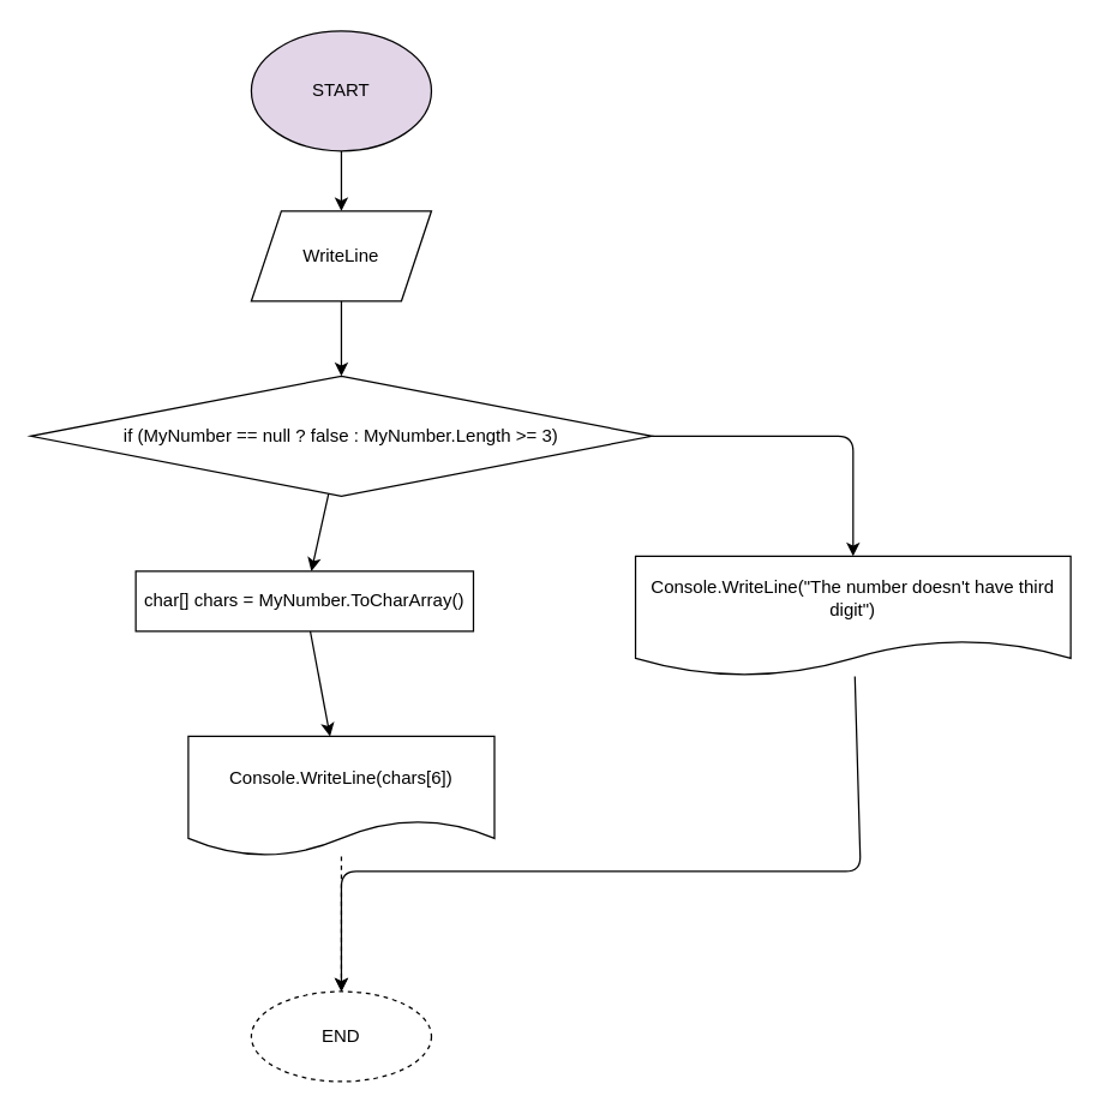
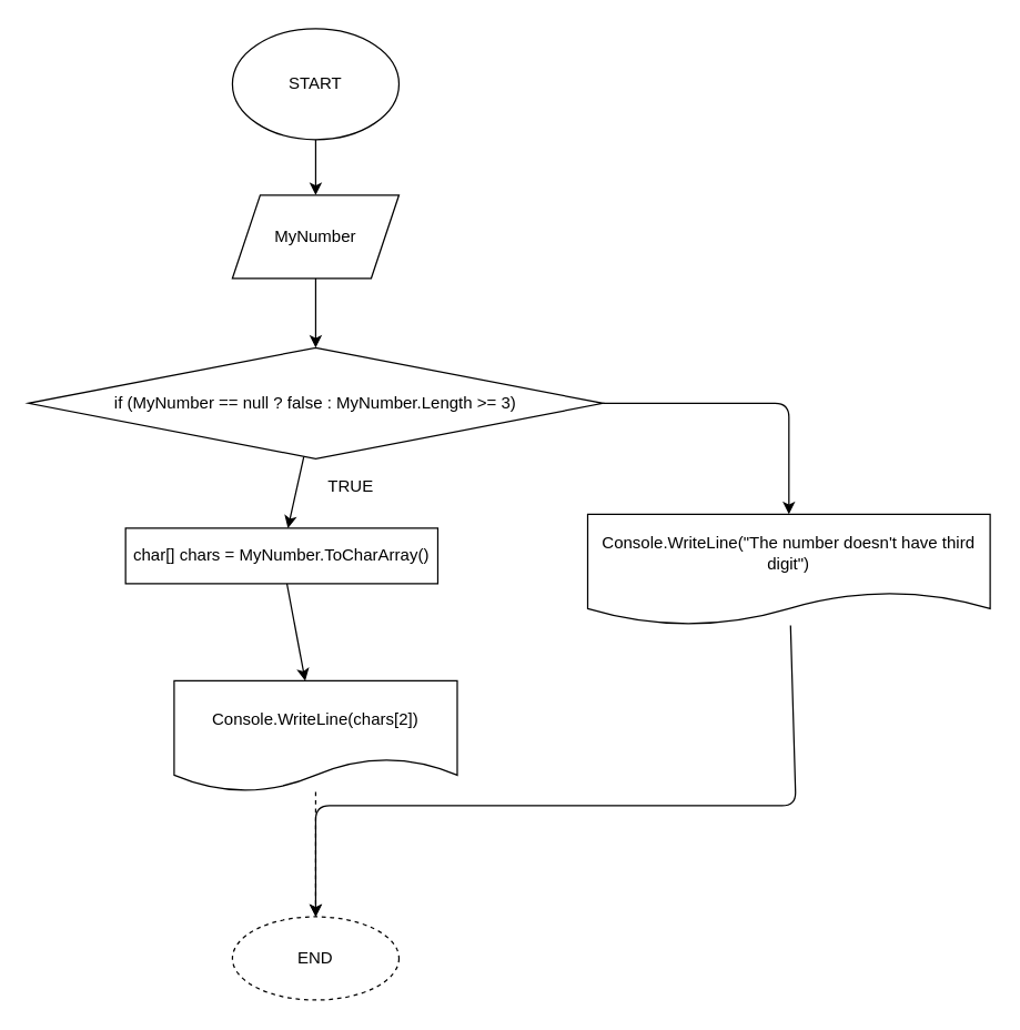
- <mxCell id="3" value="START" style="ellipse;whiteSpace=wrap;html=1;fillColor=#e1d5e7;" parent="1" vertex="1"><mxGeometry x="167" y="20" width="120" height="80" as="geometry" /></mxCell>
+ <mxCell id="3" value="START" style="ellipse;whiteSpace=wrap;html=1;" parent="1" vertex="1"><mxGeometry x="167" y="20" width="120" height="80" as="geometry" /></mxCell>
- <mxCell id="5" value="WriteLine" style="shape=parallelogram;perimeter=parallelogramPerimeter;whiteSpace=wrap;html=1;fixedSize=1;" parent="1" vertex="1"><mxGeometry x="167" y="140" width="120" height="60" as="geometry" /></mxCell>
+ <mxCell id="5" value="MyNumber" style="shape=parallelogram;perimeter=parallelogramPerimeter;whiteSpace=wrap;html=1;fixedSize=1;" parent="1" vertex="1"><mxGeometry x="167" y="140" width="120" height="60" as="geometry" /></mxCell>
+ <mxCell id="16" value="TRUE" style="text;html=1;align=center;verticalAlign=middle;resizable=0;points=[];autosize=1;strokeColor=none;fillColor=none;" vertex="1" parent="1"><mxGeometry x="227" y="340" width="50" height="20" as="geometry" /></mxCell>
- <mxCell id="12" value="Console.WriteLine(chars[6])" style="shape=document;whiteSpace=wrap;html=1;boundedLbl=1;" parent="1" vertex="1"><mxGeometry x="125" y="490" width="204" height="80" as="geometry" /></mxCell>
+ <mxCell id="12" value="Console.WriteLine(chars[2])" style="shape=document;whiteSpace=wrap;html=1;boundedLbl=1;" parent="1" vertex="1"><mxGeometry x="125" y="490" width="204" height="80" as="geometry" /></mxCell>
